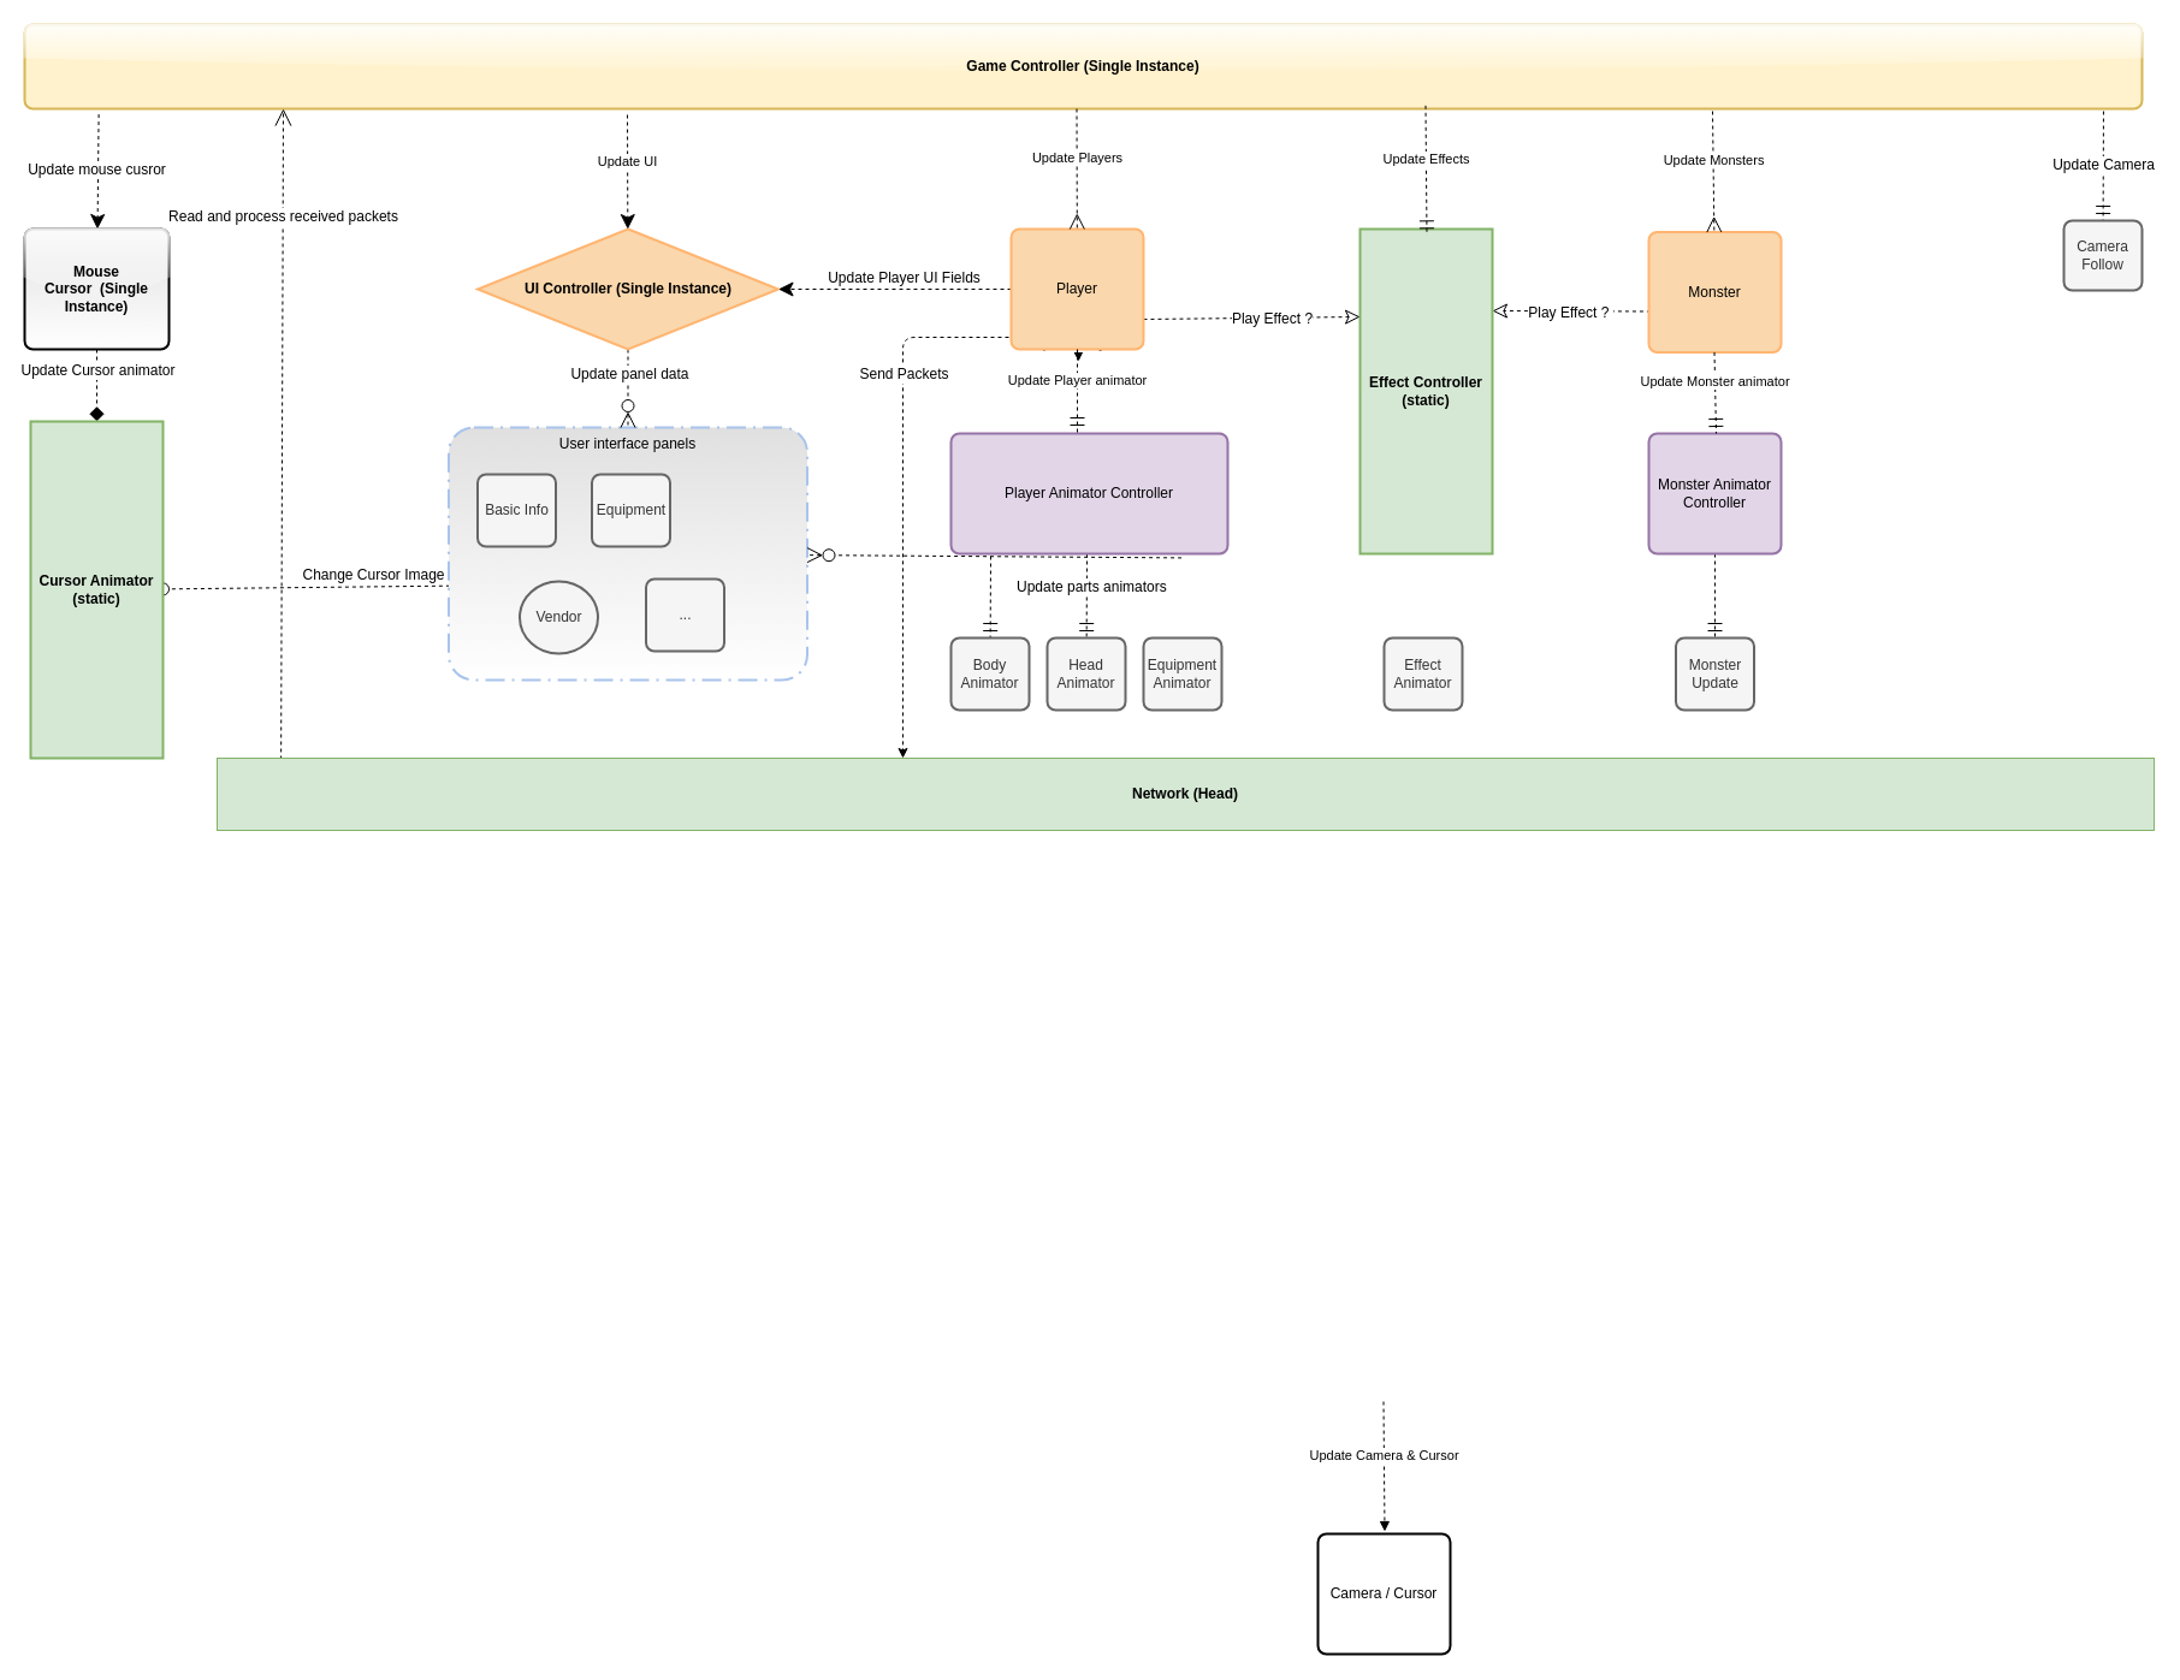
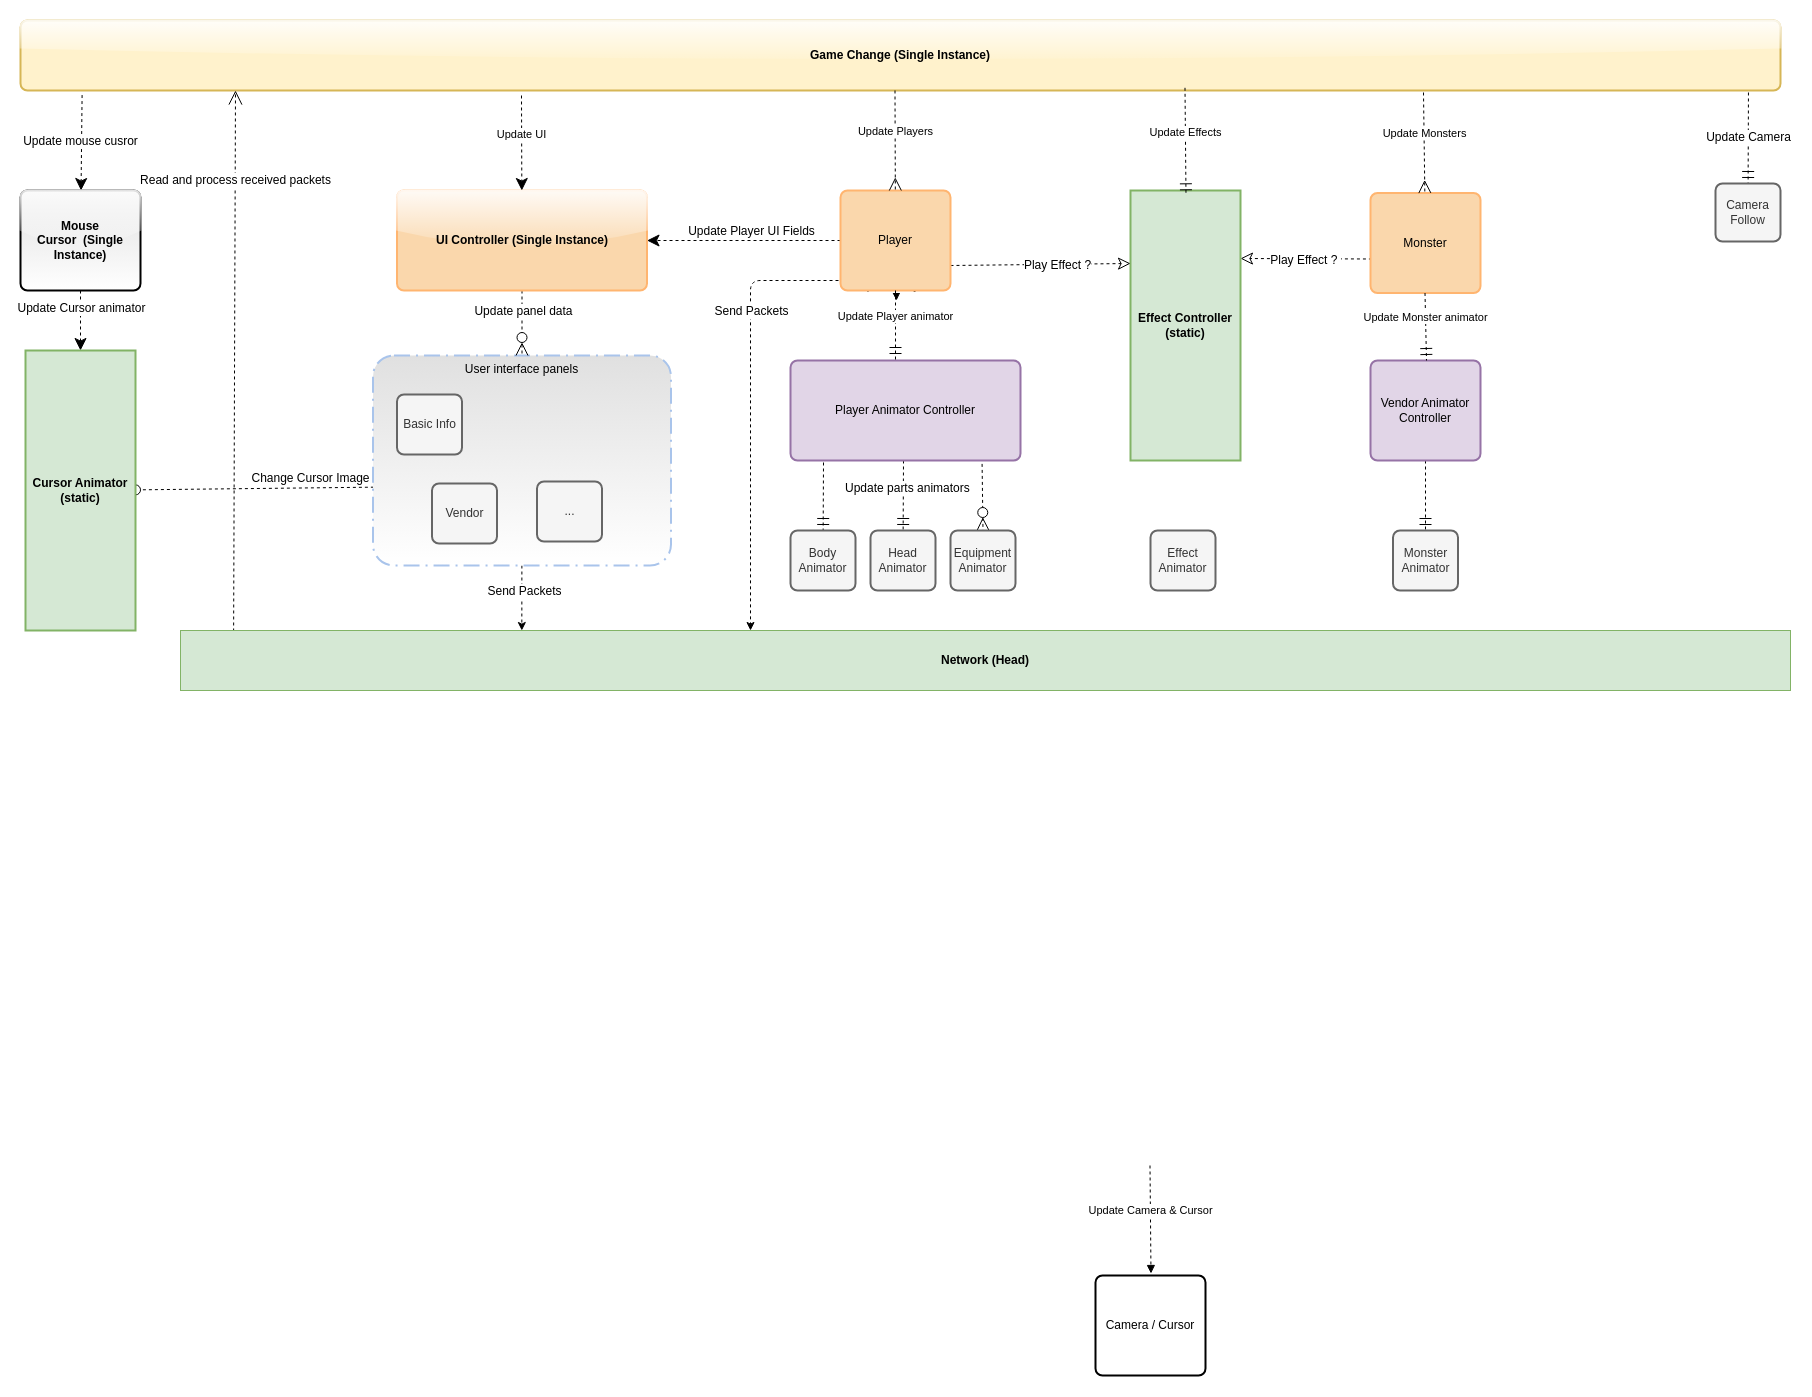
- <mxCell id="11" value="Game Controller (Single Instance)" style="rounded=1;whiteSpace=wrap;html=1;absoluteArcSize=1;arcSize=14;strokeWidth=2;strokeColor=#d6b656;fillColor=#fff2cc;fontStyle=1;shadow=0;comic=0;glass=1;" vertex="1" parent="1"><mxGeometry x="20" y="20" width="1760" height="70" as="geometry" /></mxCell>
+ <mxCell id="11" value="Game Change (Single Instance)" style="rounded=1;whiteSpace=wrap;html=1;absoluteArcSize=1;arcSize=14;strokeWidth=2;strokeColor=#d6b656;fillColor=#fff2cc;fontStyle=1;shadow=0;comic=0;glass=1;" vertex="1" parent="1"><mxGeometry x="20" y="20" width="1760" height="70" as="geometry" /></mxCell>
- <mxCell id="29" value="UI Controller (Single Instance)" style="rhombus;whiteSpace=wrap;html=1;absoluteArcSize=1;arcSize=14;strokeWidth=2;fillColor=#FAD7AC;strokeColor=#FFB570;glass=1;fontStyle=1;" vertex="1" parent="1"><mxGeometry x="396.5" y="190" width="250" height="100" as="geometry" /></mxCell>
+ <mxCell id="29" value="UI Controller (Single Instance)" style="rounded=1;whiteSpace=wrap;html=1;absoluteArcSize=1;arcSize=14;strokeWidth=2;fillColor=#FAD7AC;strokeColor=#FFB570;glass=1;fontStyle=1" vertex="1" parent="1"><mxGeometry x="396.5" y="190" width="250" height="100" as="geometry" /></mxCell>
- <mxCell id="53" style="edgeStyle=none;rounded=1;orthogonalLoop=1;jettySize=auto;html=1;dashed=1;startSize=10;endArrow=diamond;endFill=1;endSize=10;fontColor=#000000;" edge="1" parent="1" source="55" target="56"><mxGeometry relative="1" as="geometry" /></mxCell>
+ <mxCell id="53" style="edgeStyle=none;rounded=1;orthogonalLoop=1;jettySize=auto;html=1;dashed=1;startSize=10;endArrow=classic;endFill=1;endSize=10;fontColor=#000000;" edge="1" parent="1" source="55" target="56"><mxGeometry relative="1" as="geometry" /></mxCell>
- <mxCell id="25" value="Monster Animator Controller" style="rounded=1;whiteSpace=wrap;html=1;absoluteArcSize=1;arcSize=14;strokeWidth=2;fillColor=#e1d5e7;strokeColor=#9673a6;" vertex="1" parent="1"><mxGeometry x="1370" y="360" width="110" height="100" as="geometry" /></mxCell>
+ <mxCell id="25" value="Vendor Animator Controller" style="rounded=1;whiteSpace=wrap;html=1;absoluteArcSize=1;arcSize=14;strokeWidth=2;fillColor=#e1d5e7;strokeColor=#9673a6;" vertex="1" parent="1"><mxGeometry x="1370" y="360" width="110" height="100" as="geometry" /></mxCell>
- <mxCell id="49" value="Equipment" style="rounded=1;whiteSpace=wrap;html=1;absoluteArcSize=1;arcSize=14;strokeWidth=2;fillColor=#f5f5f5;strokeColor=#666666;fontColor=#333333;" vertex="1" parent="1"><mxGeometry x="491.5" y="394" width="65" height="60" as="geometry" /></mxCell>
- <mxCell id="39" style="edgeStyle=none;rounded=1;orthogonalLoop=1;jettySize=auto;html=1;dashed=1;exitX=0.833;exitY=1.034;exitDx=0;exitDy=0;exitPerimeter=0;endArrow=ERzeroToMany;endFill=1;endSize=10;" edge="1" parent="1" source="40" target="6"><mxGeometry relative="1" as="geometry" /></mxCell>
+ <mxCell id="39" style="edgeStyle=none;rounded=1;orthogonalLoop=1;jettySize=auto;html=1;entryX=0.5;entryY=0;entryDx=0;entryDy=0;dashed=1;exitX=0.833;exitY=1.034;exitDx=0;exitDy=0;exitPerimeter=0;endArrow=ERzeroToMany;endFill=1;endSize=10;" edge="1" parent="1" source="40" target="44"><mxGeometry relative="1" as="geometry" /></mxCell>
- <mxCell id="50" value="Vendor" style="ellipse;whiteSpace=wrap;html=1;absoluteArcSize=1;arcSize=14;strokeWidth=2;fillColor=#f5f5f5;strokeColor=#666666;fontColor=#333333;" vertex="1" parent="1"><mxGeometry x="431.5" y="483" width="65" height="60" as="geometry" /></mxCell>
+ <mxCell id="50" value="Vendor" style="rounded=1;whiteSpace=wrap;html=1;absoluteArcSize=1;arcSize=14;strokeWidth=2;fillColor=#f5f5f5;strokeColor=#666666;fontColor=#333333;" vertex="1" parent="1"><mxGeometry x="431.5" y="483" width="65" height="60" as="geometry" /></mxCell>
- <mxCell id="46" value="Monster Update" style="rounded=1;whiteSpace=wrap;html=1;absoluteArcSize=1;arcSize=14;strokeWidth=2;fillColor=#f5f5f5;strokeColor=#666666;fontColor=#333333;" vertex="1" parent="1"><mxGeometry x="1392.5" y="530" width="65" height="60" as="geometry" /></mxCell>
+ <mxCell id="46" value="Monster Animator" style="rounded=1;whiteSpace=wrap;html=1;absoluteArcSize=1;arcSize=14;strokeWidth=2;fillColor=#f5f5f5;strokeColor=#666666;fontColor=#333333;" vertex="1" parent="1"><mxGeometry x="1392.5" y="530" width="65" height="60" as="geometry" /></mxCell>
+ <mxCell id="2" style="edgeStyle=none;rounded=1;orthogonalLoop=1;jettySize=auto;html=1;entryX=0.212;entryY=0;entryDx=0;entryDy=0;entryPerimeter=0;dashed=1;startSize=10;endArrow=classic;endFill=1;endSize=6;fontColor=#000000;" edge="1" parent="1" source="6" target="47"><mxGeometry relative="1" as="geometry" /></mxCell>
+ <mxCell id="3" value="Send Packets" style="text;html=1;resizable=0;points=[];align=center;verticalAlign=middle;labelBackgroundColor=#ffffff;fontColor=#000000;" vertex="1" connectable="0" parent="2"><mxGeometry x="-0.503" y="2" relative="1" as="geometry"><mxPoint x="0.5" y="9" as="offset" /></mxGeometry></mxCell>
